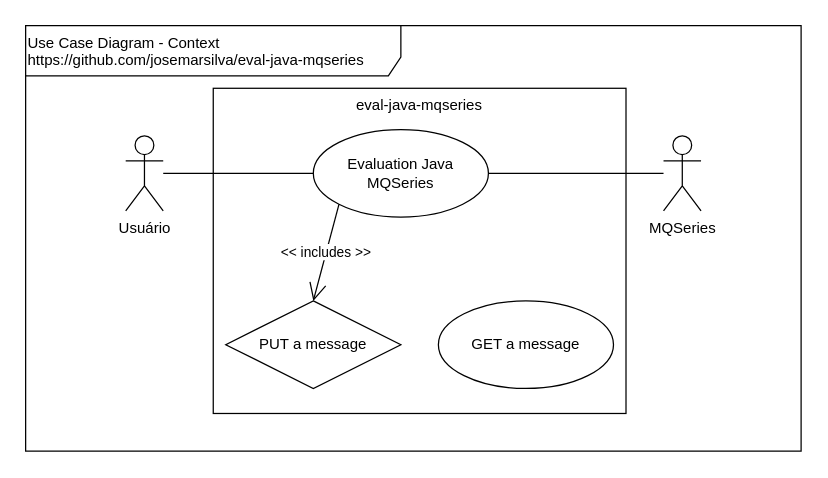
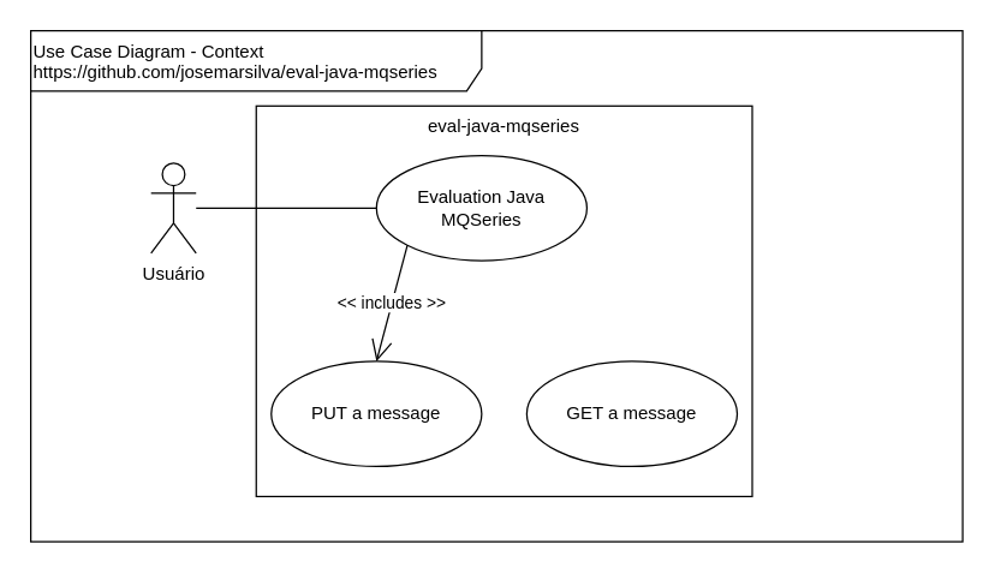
- <mxCell id="7" style="edgeStyle=orthogonalEdgeStyle;rounded=0;orthogonalLoop=1;jettySize=auto;html=1;endArrow=none;endFill=0;" edge="1" parent="1" source="8" target="5"><mxGeometry relative="1" as="geometry" /></mxCell>
- <mxCell id="8" value="MQSeries" style="shape=umlActor;verticalLabelPosition=bottom;labelBackgroundColor=#ffffff;verticalAlign=top;html=1;align=center;" vertex="1" parent="1"><mxGeometry x="530" y="108" width="30" height="60" as="geometry" /></mxCell>
- <mxCell id="9" value="PUT a message" style="rhombus;whiteSpace=wrap;html=1;align=center;" vertex="1" parent="1"><mxGeometry x="180" y="240" width="140" height="70" as="geometry" /></mxCell>
+ <mxCell id="9" value="PUT a message" style="ellipse;whiteSpace=wrap;html=1;align=center;" vertex="1" parent="1"><mxGeometry x="180" y="240" width="140" height="70" as="geometry" /></mxCell>
